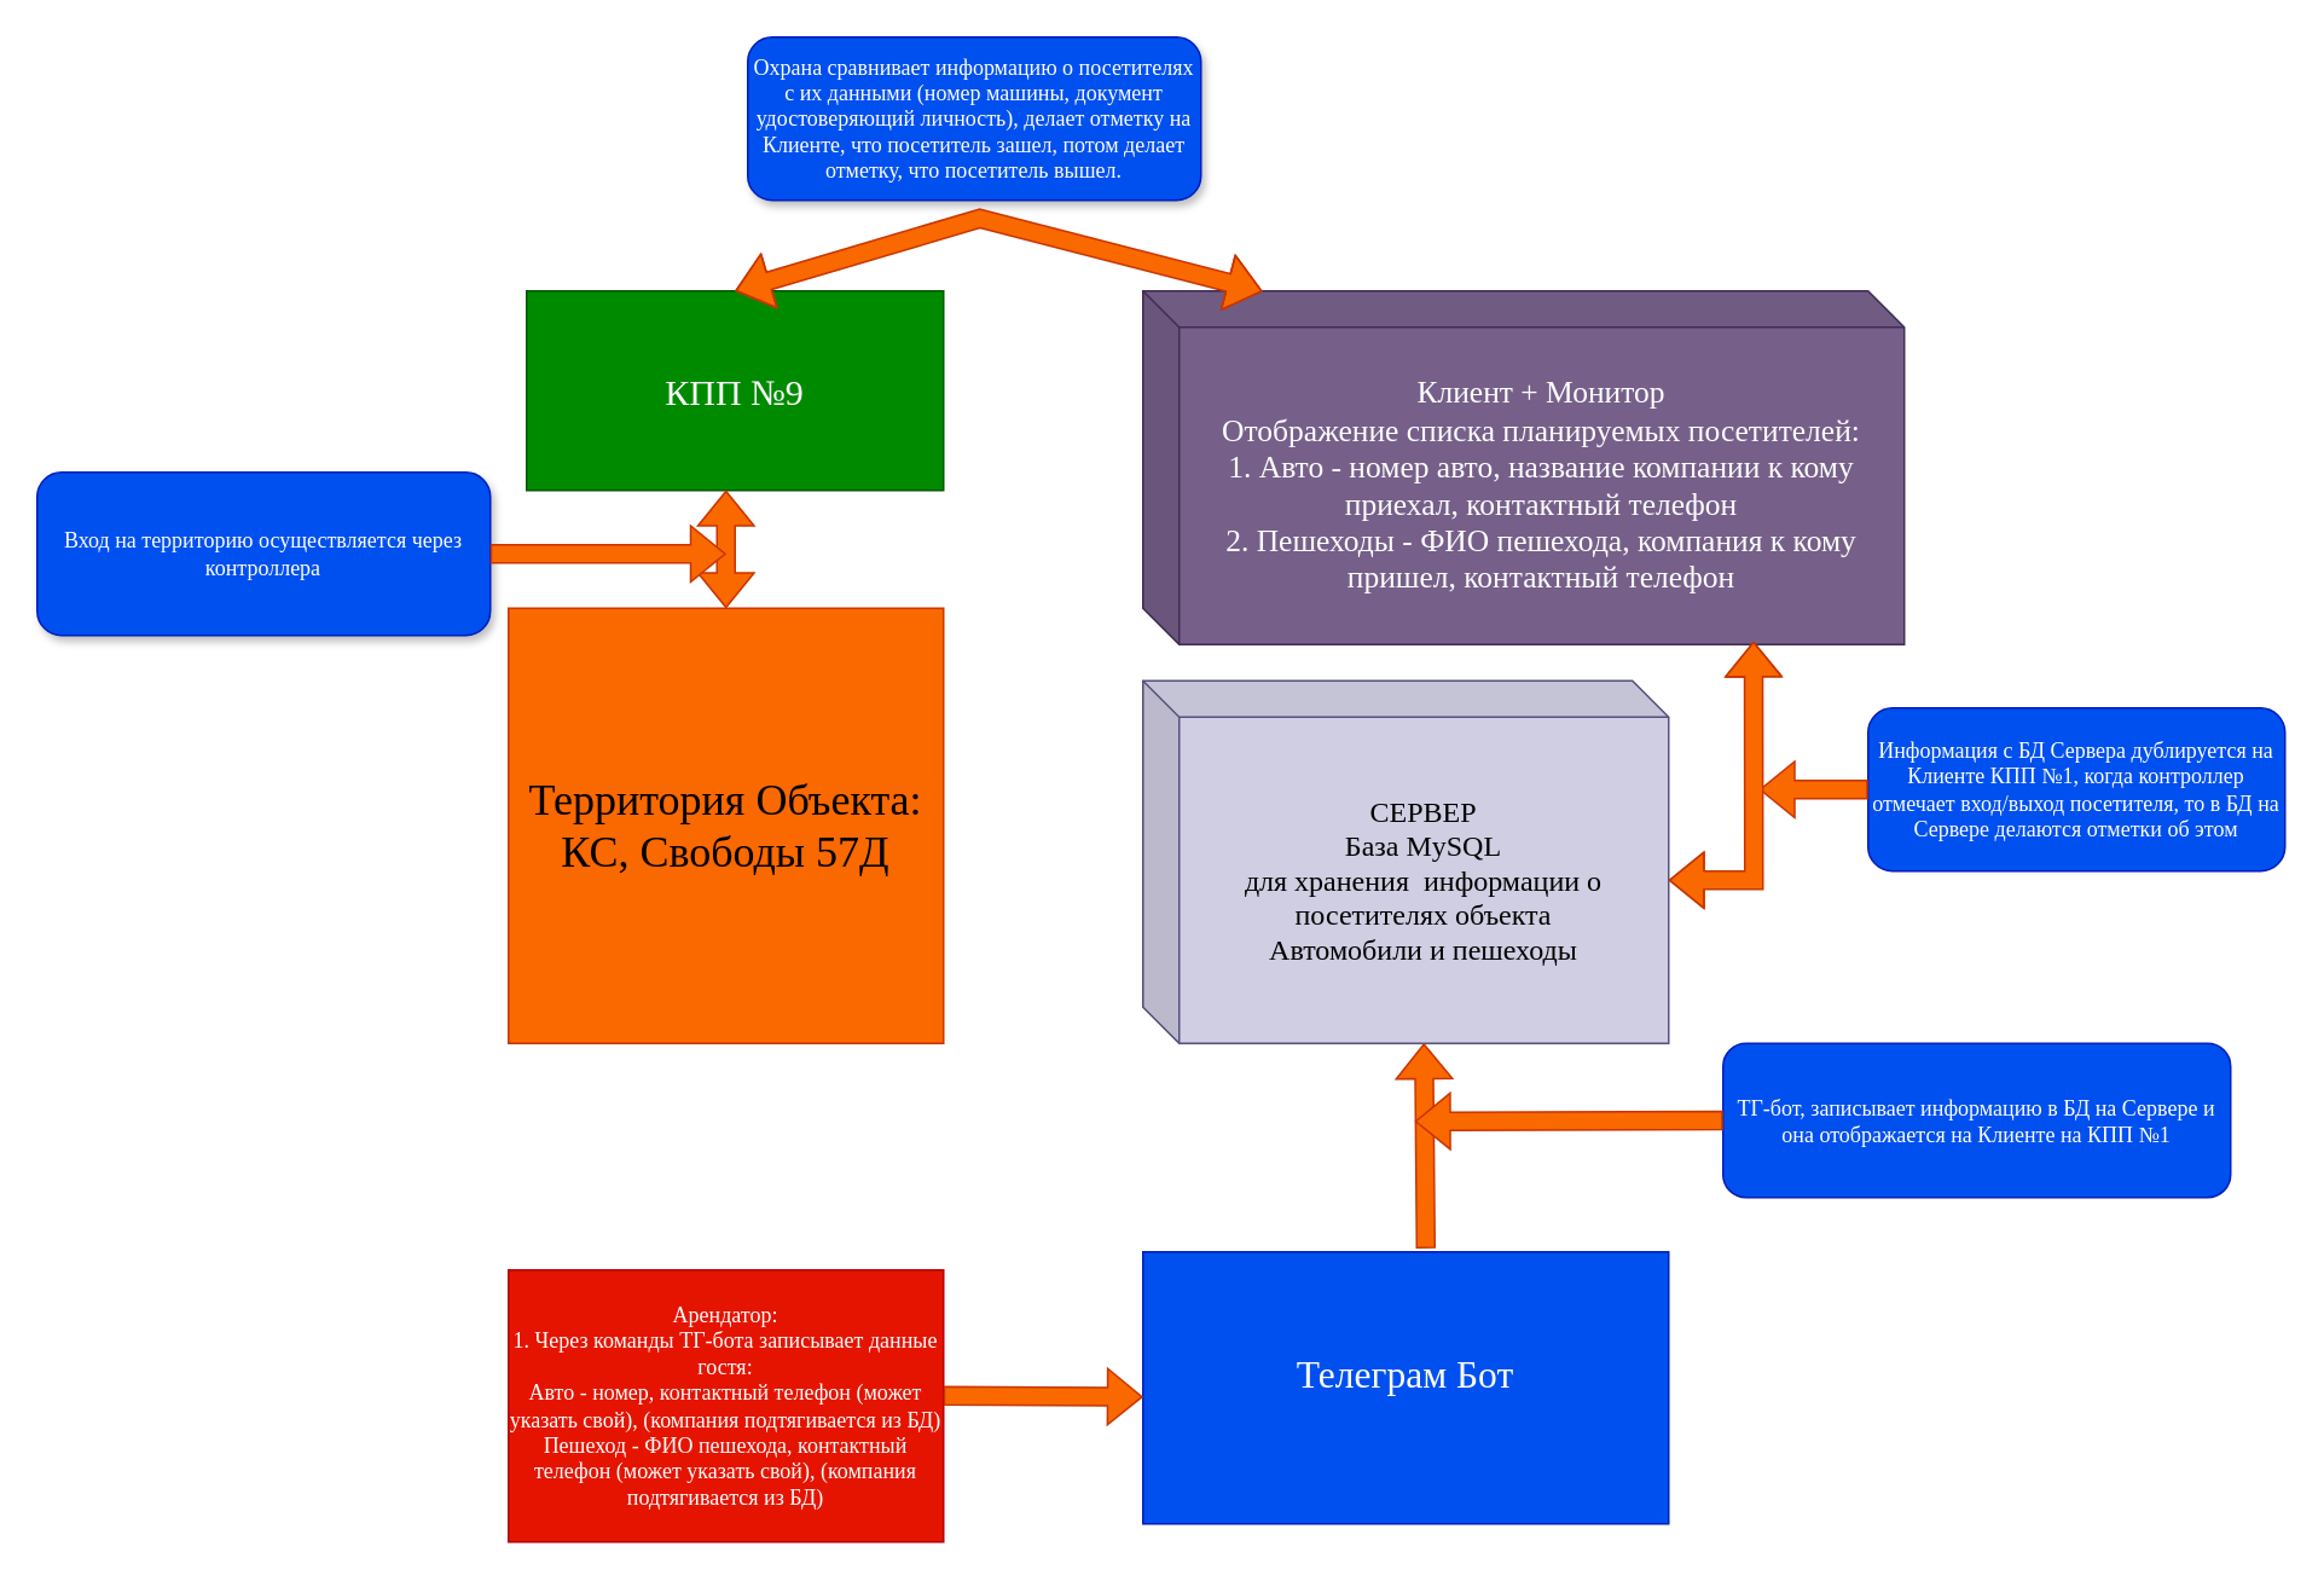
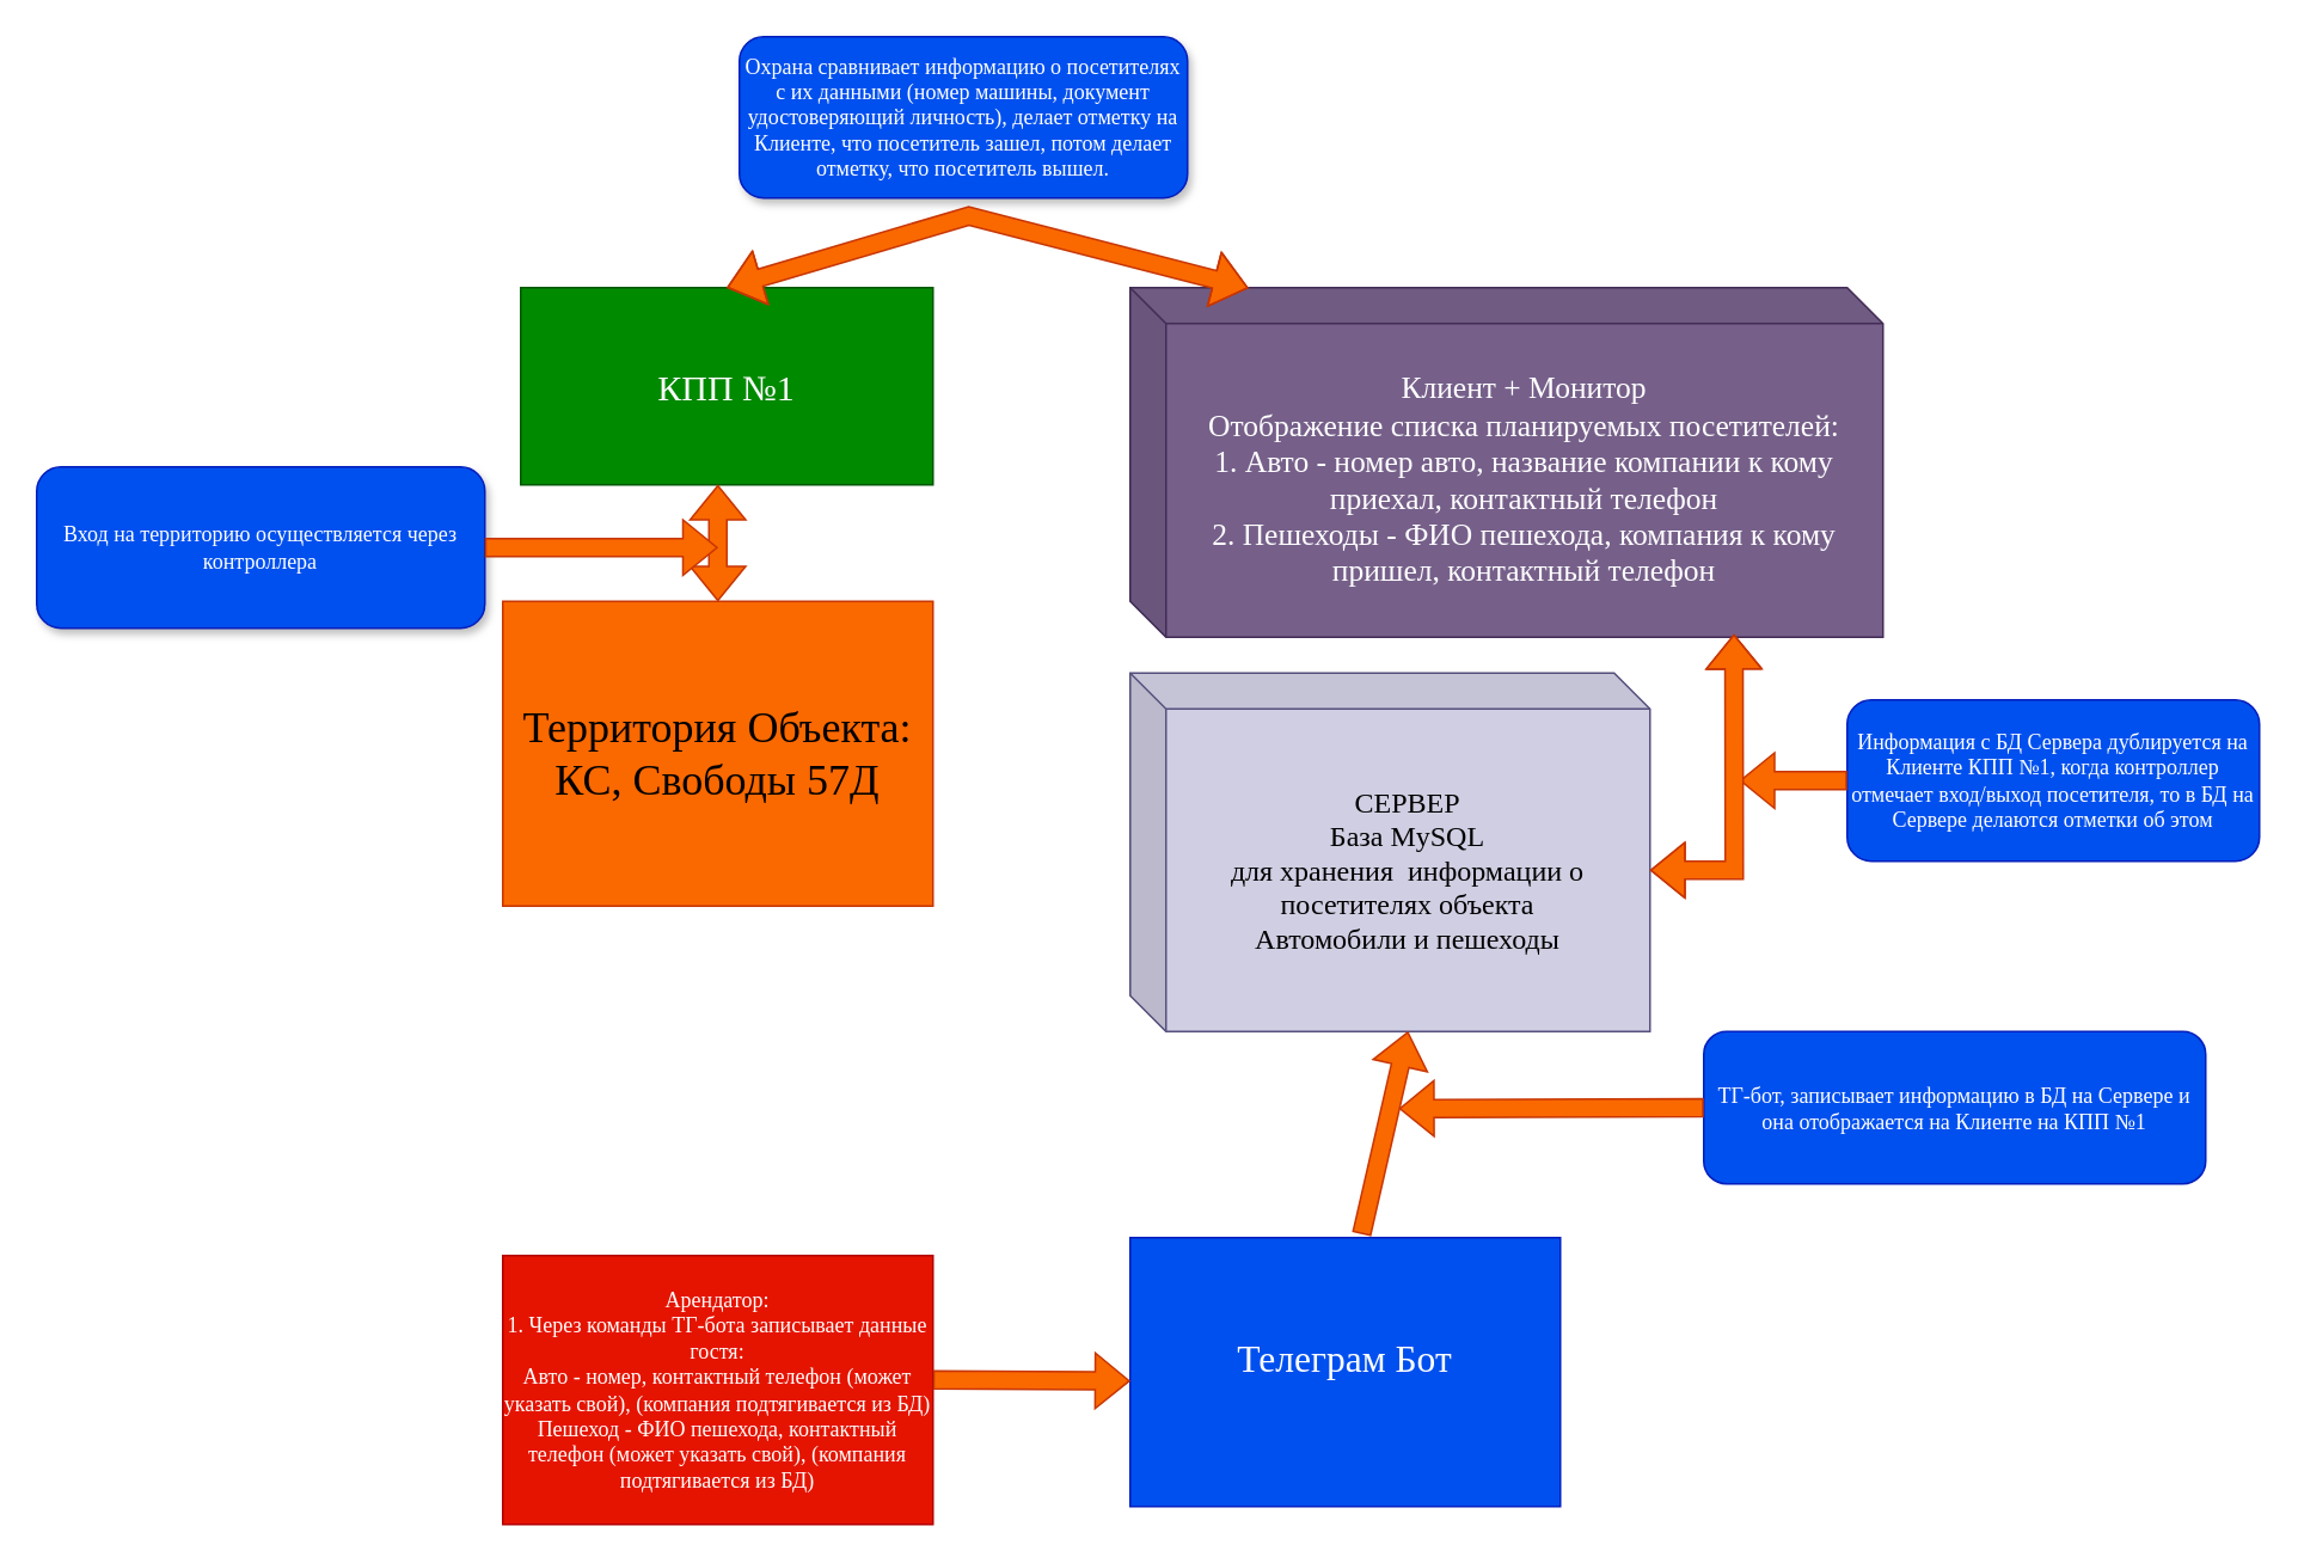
- <mxCell id="13" value="&lt;font style=&quot;font-size: 20px;&quot; face=&quot;Comic Sans MS&quot;&gt;КПП №9&lt;/font&gt;" style="rounded=0;whiteSpace=wrap;html=1;fillColor=#008a00;fontColor=#ffffff;strokeColor=#005700;" vertex="1" parent="1"><mxGeometry x="290" y="160" width="230" height="110" as="geometry" /></mxCell>
+ <mxCell id="13" value="&lt;font style=&quot;font-size: 20px;&quot; face=&quot;Comic Sans MS&quot;&gt;КПП №1&lt;/font&gt;" style="rounded=0;whiteSpace=wrap;html=1;fillColor=#008a00;fontColor=#ffffff;strokeColor=#005700;" vertex="1" parent="1"><mxGeometry x="290" y="160" width="230" height="110" as="geometry" /></mxCell>
- <mxCell id="2" value="&lt;font face=&quot;Comic Sans MS&quot; style=&quot;font-size: 24px;&quot;&gt;Территория Объекта: КС, Свободы 57Д&lt;/font&gt;" style="whiteSpace=wrap;html=1;aspect=fixed;fillColor=#fa6800;fontColor=#000000;strokeColor=#C73500;" vertex="1" parent="1"><mxGeometry x="280" y="335" width="240" height="240" as="geometry" /></mxCell>
+ <mxCell id="2" value="&lt;font face=&quot;Comic Sans MS&quot; style=&quot;font-size: 24px;&quot;&gt;Территория Объекта: КС, Свободы 57Д&lt;/font&gt;" style="whiteSpace=wrap;html=1;aspect=fixed;fillColor=#fa6800;fontColor=#000000;strokeColor=#C73500;" vertex="1" parent="1"><mxGeometry x="280" y="335" width="240" height="170" as="geometry" /></mxCell>
- <mxCell id="7" value="&lt;font face=&quot;Comic Sans MS&quot; style=&quot;font-size: 21px;&quot;&gt;Телеграм Бот&lt;/font&gt;&lt;div&gt;&lt;br&gt;&lt;/div&gt;" style="rounded=0;whiteSpace=wrap;html=1;fillColor=#0050ef;strokeColor=#001DBC;fontColor=#ffffff;" vertex="1" parent="1"><mxGeometry x="630" y="690" width="290" height="150" as="geometry" /></mxCell>
+ <mxCell id="7" value="&lt;font face=&quot;Comic Sans MS&quot; style=&quot;font-size: 21px;&quot;&gt;Телеграм Бот&lt;/font&gt;&lt;div&gt;&lt;br&gt;&lt;/div&gt;" style="rounded=0;whiteSpace=wrap;html=1;fillColor=#0050ef;strokeColor=#001DBC;fontColor=#ffffff;" vertex="1" parent="1"><mxGeometry x="630" y="690" width="240" height="150" as="geometry" /></mxCell>
